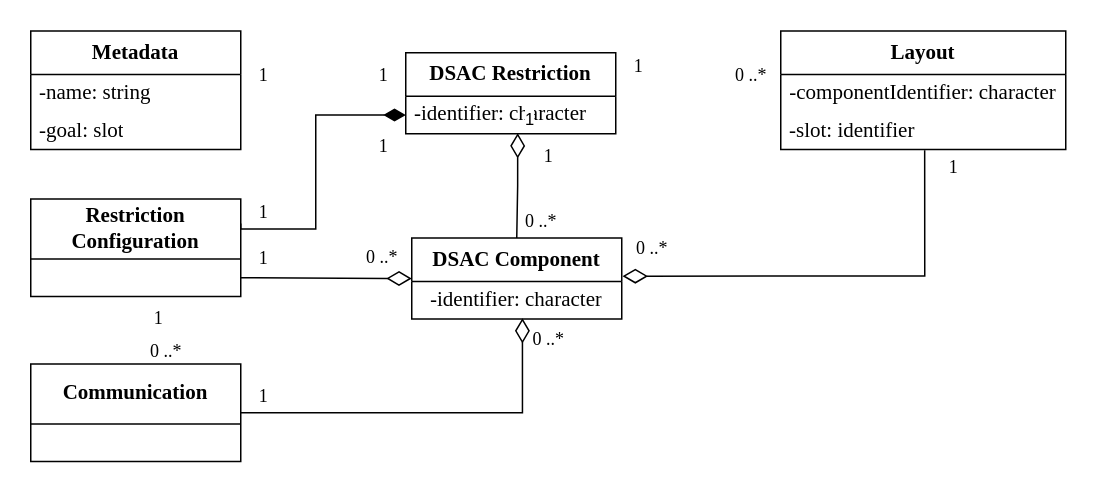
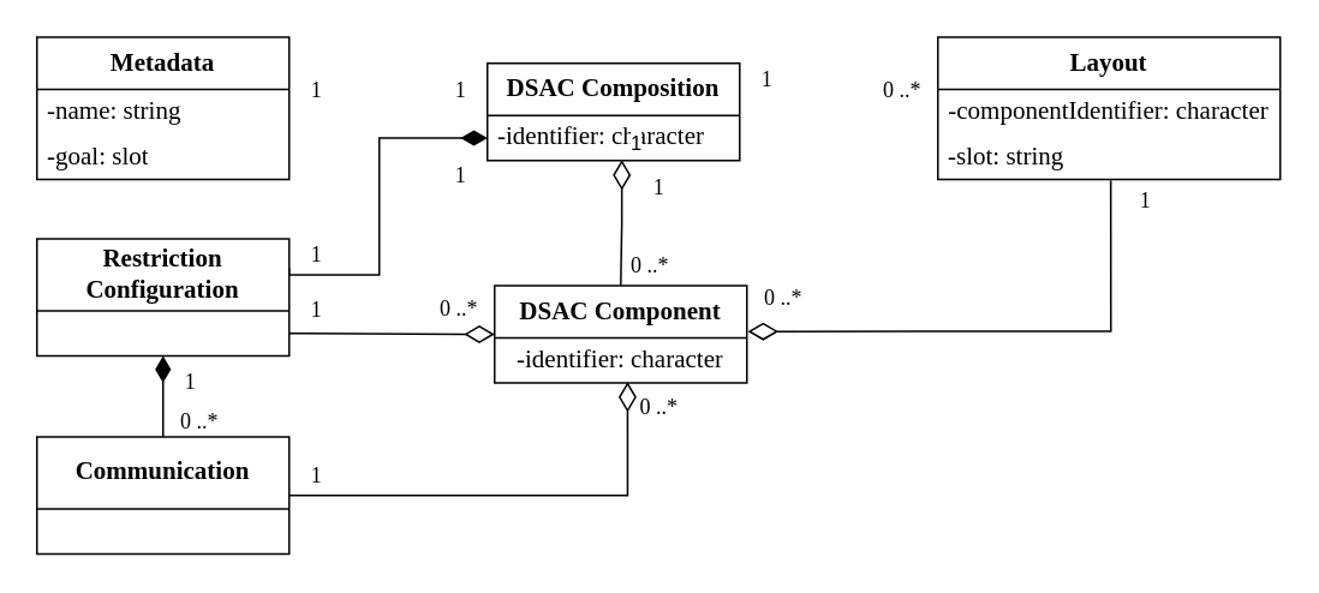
- <mxCell id="11" value="DSAC Restriction" style="swimlane;fontStyle=1;align=center;verticalAlign=middle;childLayout=stackLayout;horizontal=1;startSize=29;horizontalStack=0;resizeParent=1;resizeParentMax=0;resizeLast=0;collapsible=0;marginBottom=0;html=1;whiteSpace=wrap;fontFamily=Garamond;fontSize=14;" parent="1" vertex="1"><mxGeometry x="270" y="34.5" width="140" height="54" as="geometry" /></mxCell>
+ <mxCell id="11" value="DSAC Composition" style="swimlane;fontStyle=1;align=center;verticalAlign=middle;childLayout=stackLayout;horizontal=1;startSize=29;horizontalStack=0;resizeParent=1;resizeParentMax=0;resizeLast=0;collapsible=0;marginBottom=0;html=1;whiteSpace=wrap;fontFamily=Garamond;fontSize=14;" parent="1" vertex="1"><mxGeometry x="270" y="34.5" width="140" height="54" as="geometry" /></mxCell>
- <mxCell id="8" value="-slot: identifier" style="text;html=1;strokeColor=none;fillColor=none;align=left;verticalAlign=middle;spacingLeft=4;spacingRight=4;overflow=hidden;rotatable=0;points=[[0,0.5],[1,0.5]];portConstraint=eastwest;whiteSpace=wrap;fontFamily=Garamond;fontSize=14;" parent="6" vertex="1"><mxGeometry y="54" width="190" height="25" as="geometry" /></mxCell>
+ <mxCell id="8" value="-slot: string" style="text;html=1;strokeColor=none;fillColor=none;align=left;verticalAlign=middle;spacingLeft=4;spacingRight=4;overflow=hidden;rotatable=0;points=[[0,0.5],[1,0.5]];portConstraint=eastwest;whiteSpace=wrap;fontFamily=Garamond;fontSize=14;" parent="6" vertex="1"><mxGeometry y="54" width="190" height="25" as="geometry" /></mxCell>
+ <mxCell id="27" value="" style="endArrow=diamondThin;endFill=1;endSize=12;html=1;rounded=0;exitX=0.5;exitY=0;exitDx=0;exitDy=0;fontFamily=Garamond;edgeStyle=orthogonalEdgeStyle;entryX=0.5;entryY=1;entryDx=0;entryDy=0;" parent="1" source="26" target="5" edge="1"><mxGeometry width="160" relative="1" as="geometry"><mxPoint x="170" y="158" as="sourcePoint" /><mxPoint x="280" y="86" as="targetPoint" /><Array as="points"><mxPoint x="90" y="222" /><mxPoint x="90" y="222" /></Array></mxGeometry></mxCell>
